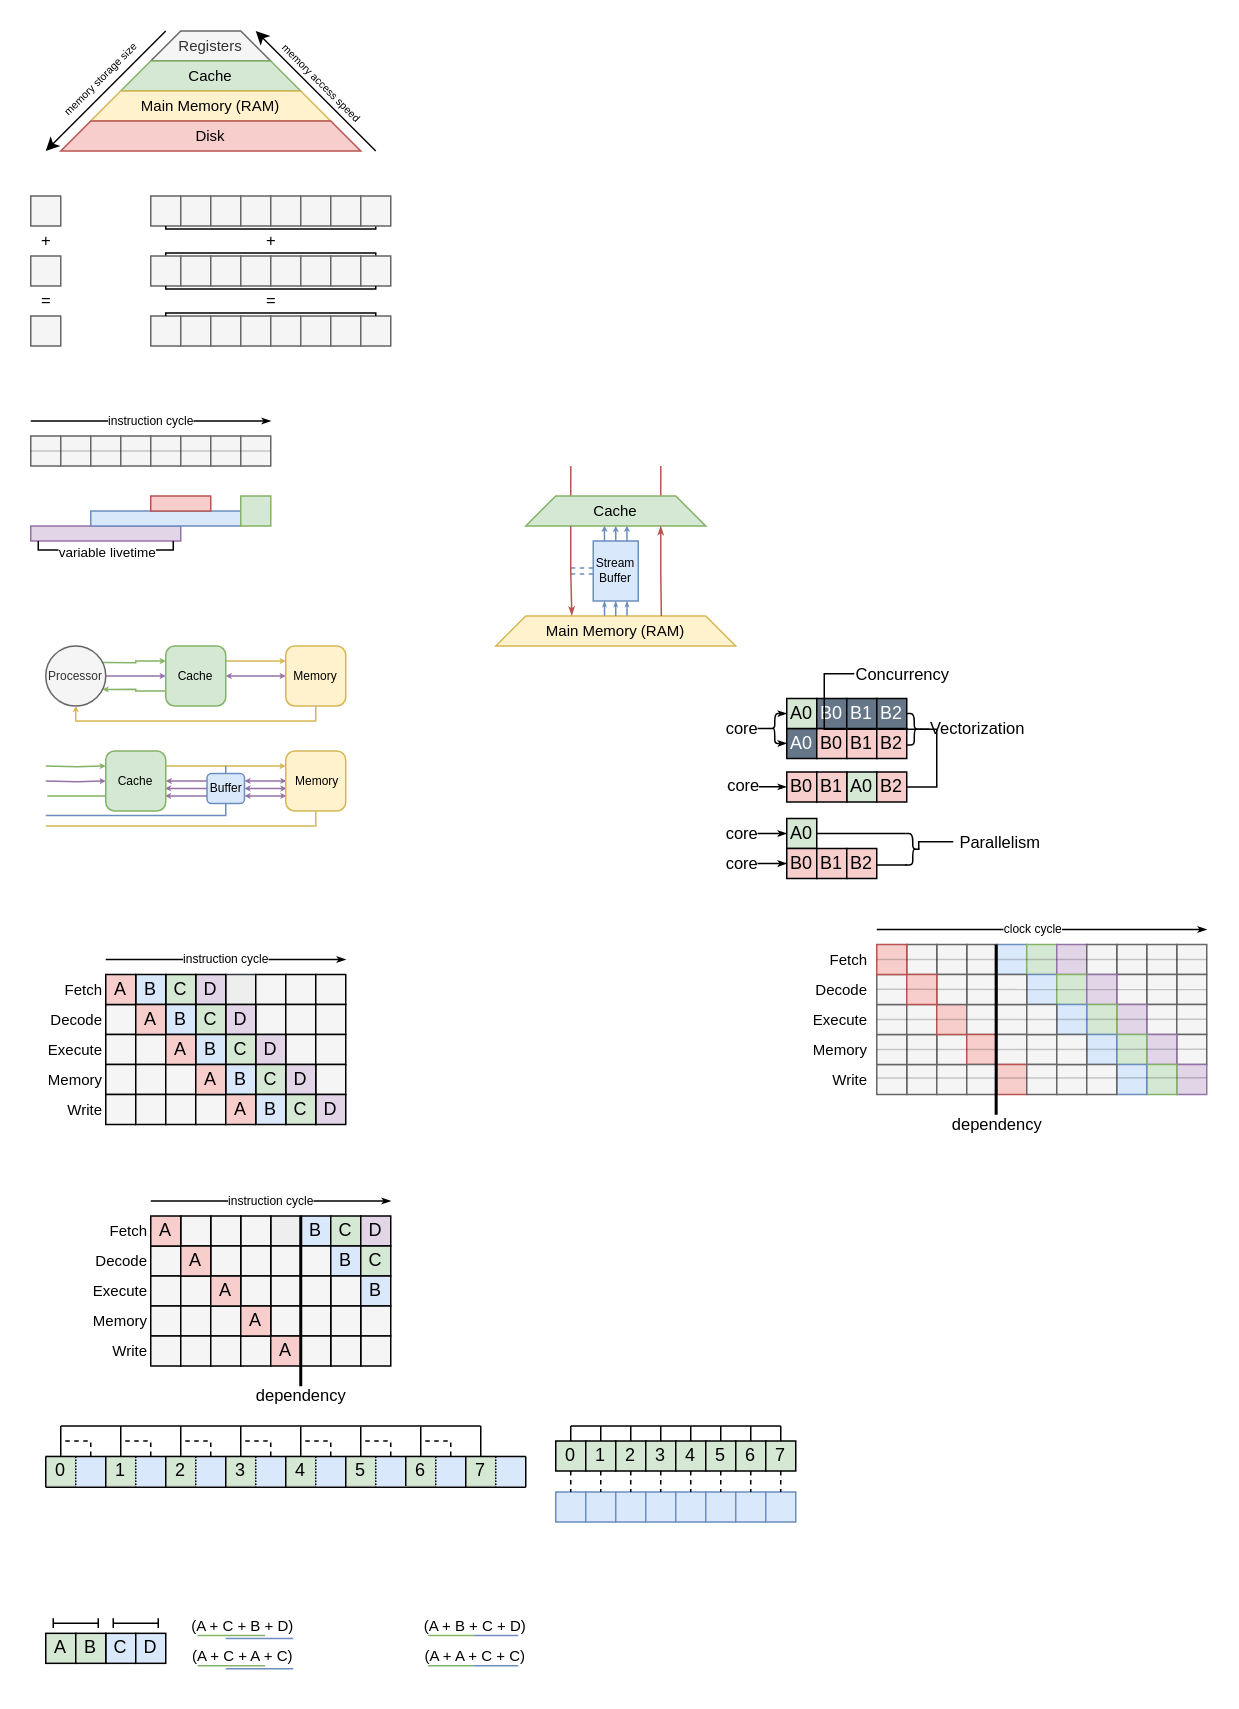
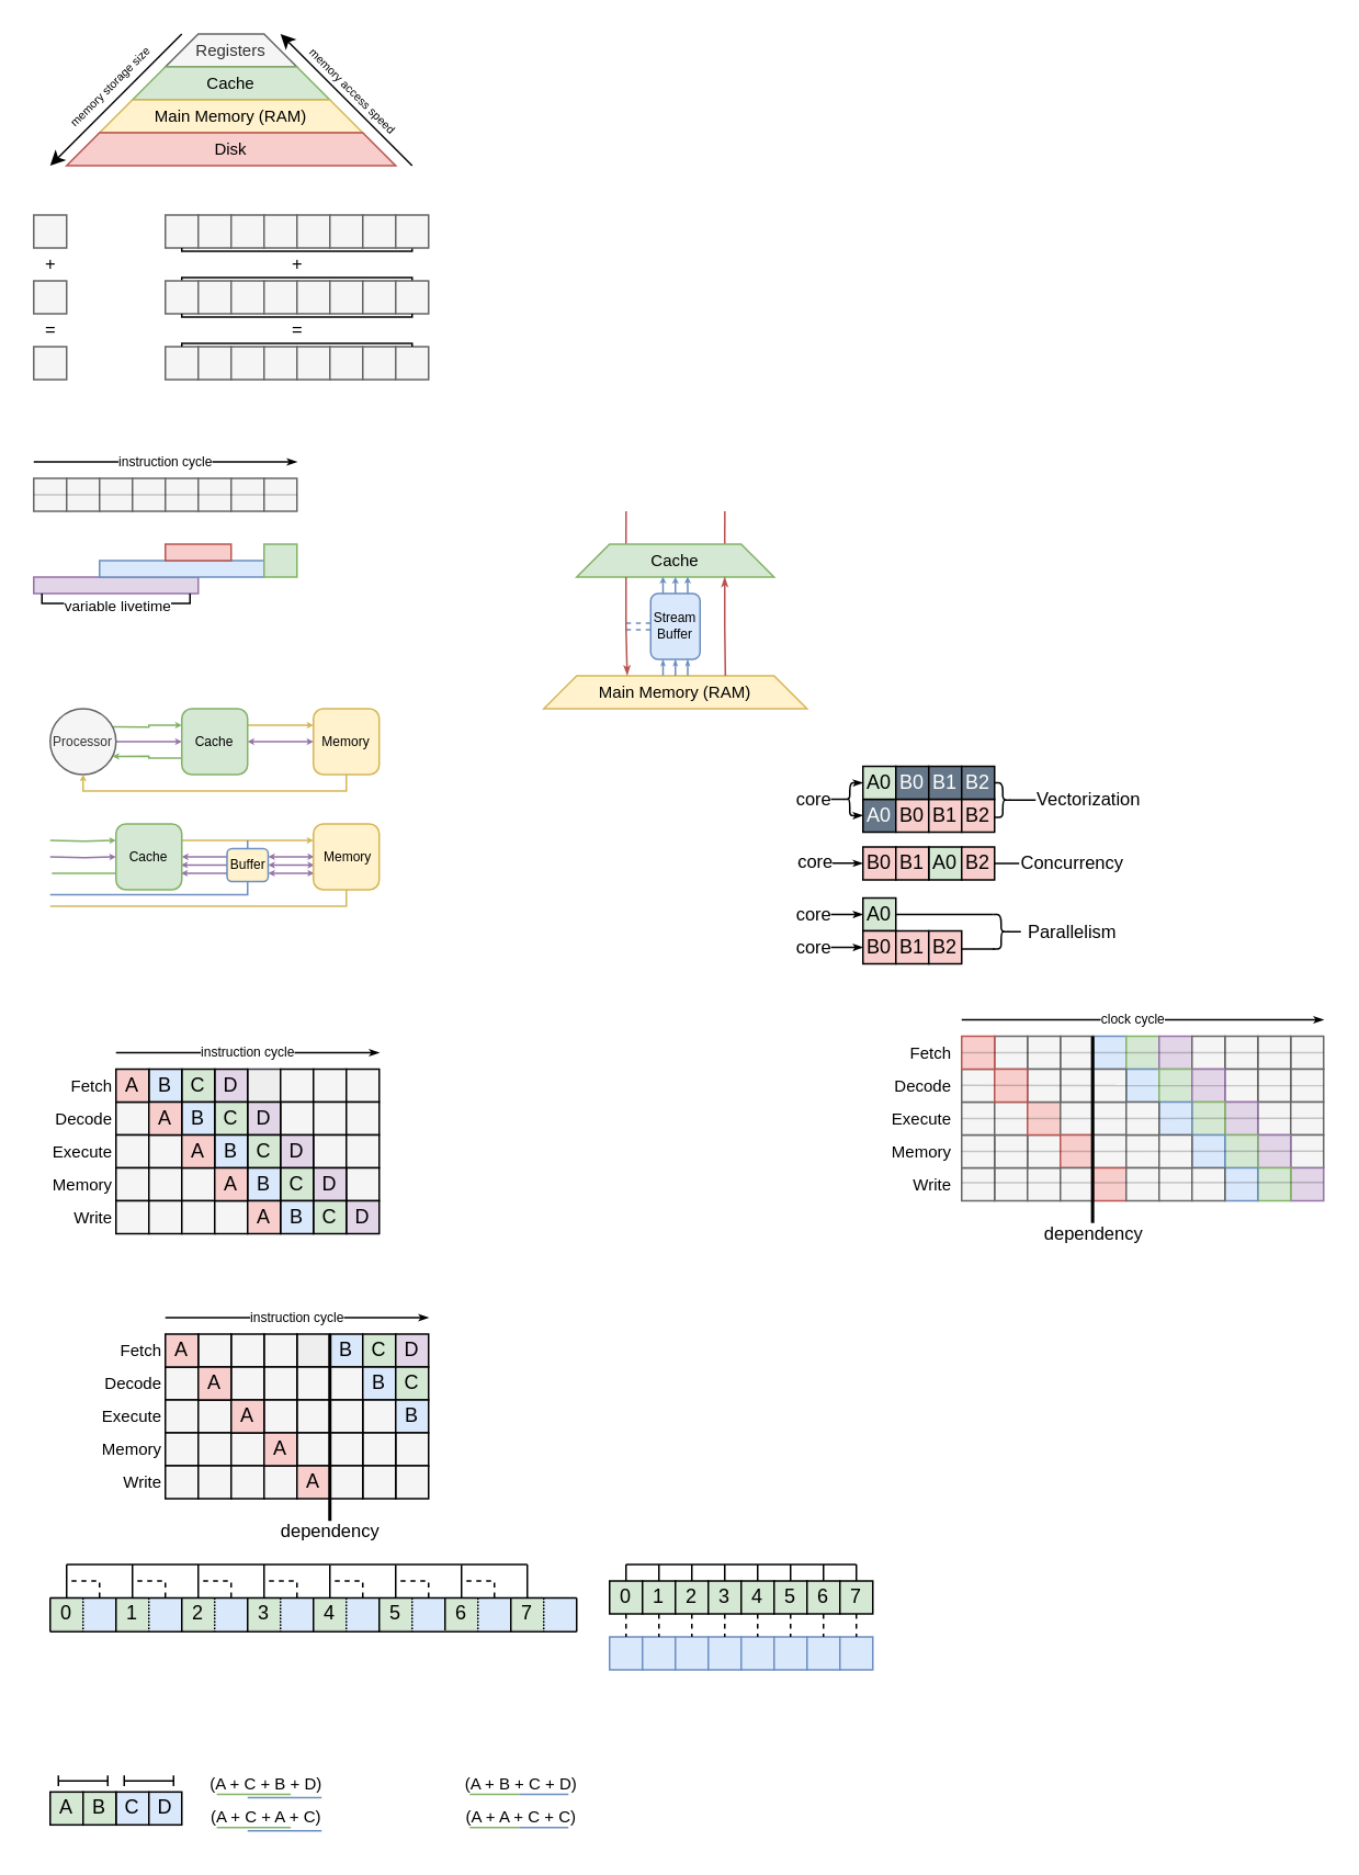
- <mxCell id="250" value="Stream&lt;br&gt;Buffer" style="whiteSpace=wrap;html=1;fontSize=8;fillColor=#dae8fc;strokeColor=#6c8ebf;horizontal=1;rounded=0;" vertex="1" parent="1"><mxGeometry x="395" y="360" width="30" height="40" as="geometry" /></mxCell>
+ <mxCell id="250" value="Stream&lt;br&gt;Buffer" style="rounded=1;whiteSpace=wrap;html=1;fontSize=8;fillColor=#dae8fc;strokeColor=#6c8ebf;horizontal=1;" vertex="1" parent="1"><mxGeometry x="395" y="360" width="30" height="40" as="geometry" /></mxCell>
- <mxCell id="168" value="Concurrency" style="text;html=1;strokeColor=none;fillColor=none;align=center;verticalAlign=middle;whiteSpace=wrap;rounded=0;fontSize=11;fontStyle=0" parent="1" vertex="1"><mxGeometry x="569" y="440" width="65" height="17" as="geometry" /></mxCell>
+ <mxCell id="168" value="Concurrency" style="text;html=1;strokeColor=none;fillColor=none;align=center;verticalAlign=middle;whiteSpace=wrap;rounded=0;fontSize=11;fontStyle=0" parent="1" vertex="1"><mxGeometry x="619" y="515" width="65" height="17" as="geometry" /></mxCell>
- <mxCell id="167" value="Vectorization" style="text;html=1;strokeColor=none;fillColor=none;align=center;verticalAlign=middle;whiteSpace=wrap;rounded=0;fontSize=11;horizontal=1;" parent="1" vertex="1"><mxGeometry x="619" y="475" width="65" height="20" as="geometry" /></mxCell>
+ <mxCell id="167" value="Vectorization" style="text;html=1;strokeColor=none;fillColor=none;align=center;verticalAlign=middle;whiteSpace=wrap;rounded=0;fontSize=11;horizontal=1;" parent="1" vertex="1"><mxGeometry x="629" y="475" width="65" height="20" as="geometry" /></mxCell>
- <mxCell id="100" value="Buffer" style="rounded=1;whiteSpace=wrap;html=1;fontSize=8;fillColor=#dae8fc;strokeColor=#6c8ebf;" parent="1" vertex="1"><mxGeometry x="137.5" y="515" width="25" height="20" as="geometry" /></mxCell>
+ <mxCell id="100" value="Buffer" style="rounded=1;whiteSpace=wrap;html=1;fontSize=8;fillColor=#fff2cc;strokeColor=#6c8ebf;" parent="1" vertex="1"><mxGeometry x="137.5" y="515" width="25" height="20" as="geometry" /></mxCell>
- <mxCell id="236" value="Parallelism" style="text;html=1;strokeColor=none;fillColor=none;align=center;verticalAlign=middle;whiteSpace=wrap;rounded=0;fontSize=11;fontStyle=0" vertex="1" parent="1"><mxGeometry x="635" y="552" width="63" height="17" as="geometry" /></mxCell>
+ <mxCell id="236" value="Parallelism" style="text;html=1;strokeColor=none;fillColor=none;align=center;verticalAlign=middle;whiteSpace=wrap;rounded=0;fontSize=11;fontStyle=0" vertex="1" parent="1"><mxGeometry x="620" y="557" width="63" height="17" as="geometry" /></mxCell>
